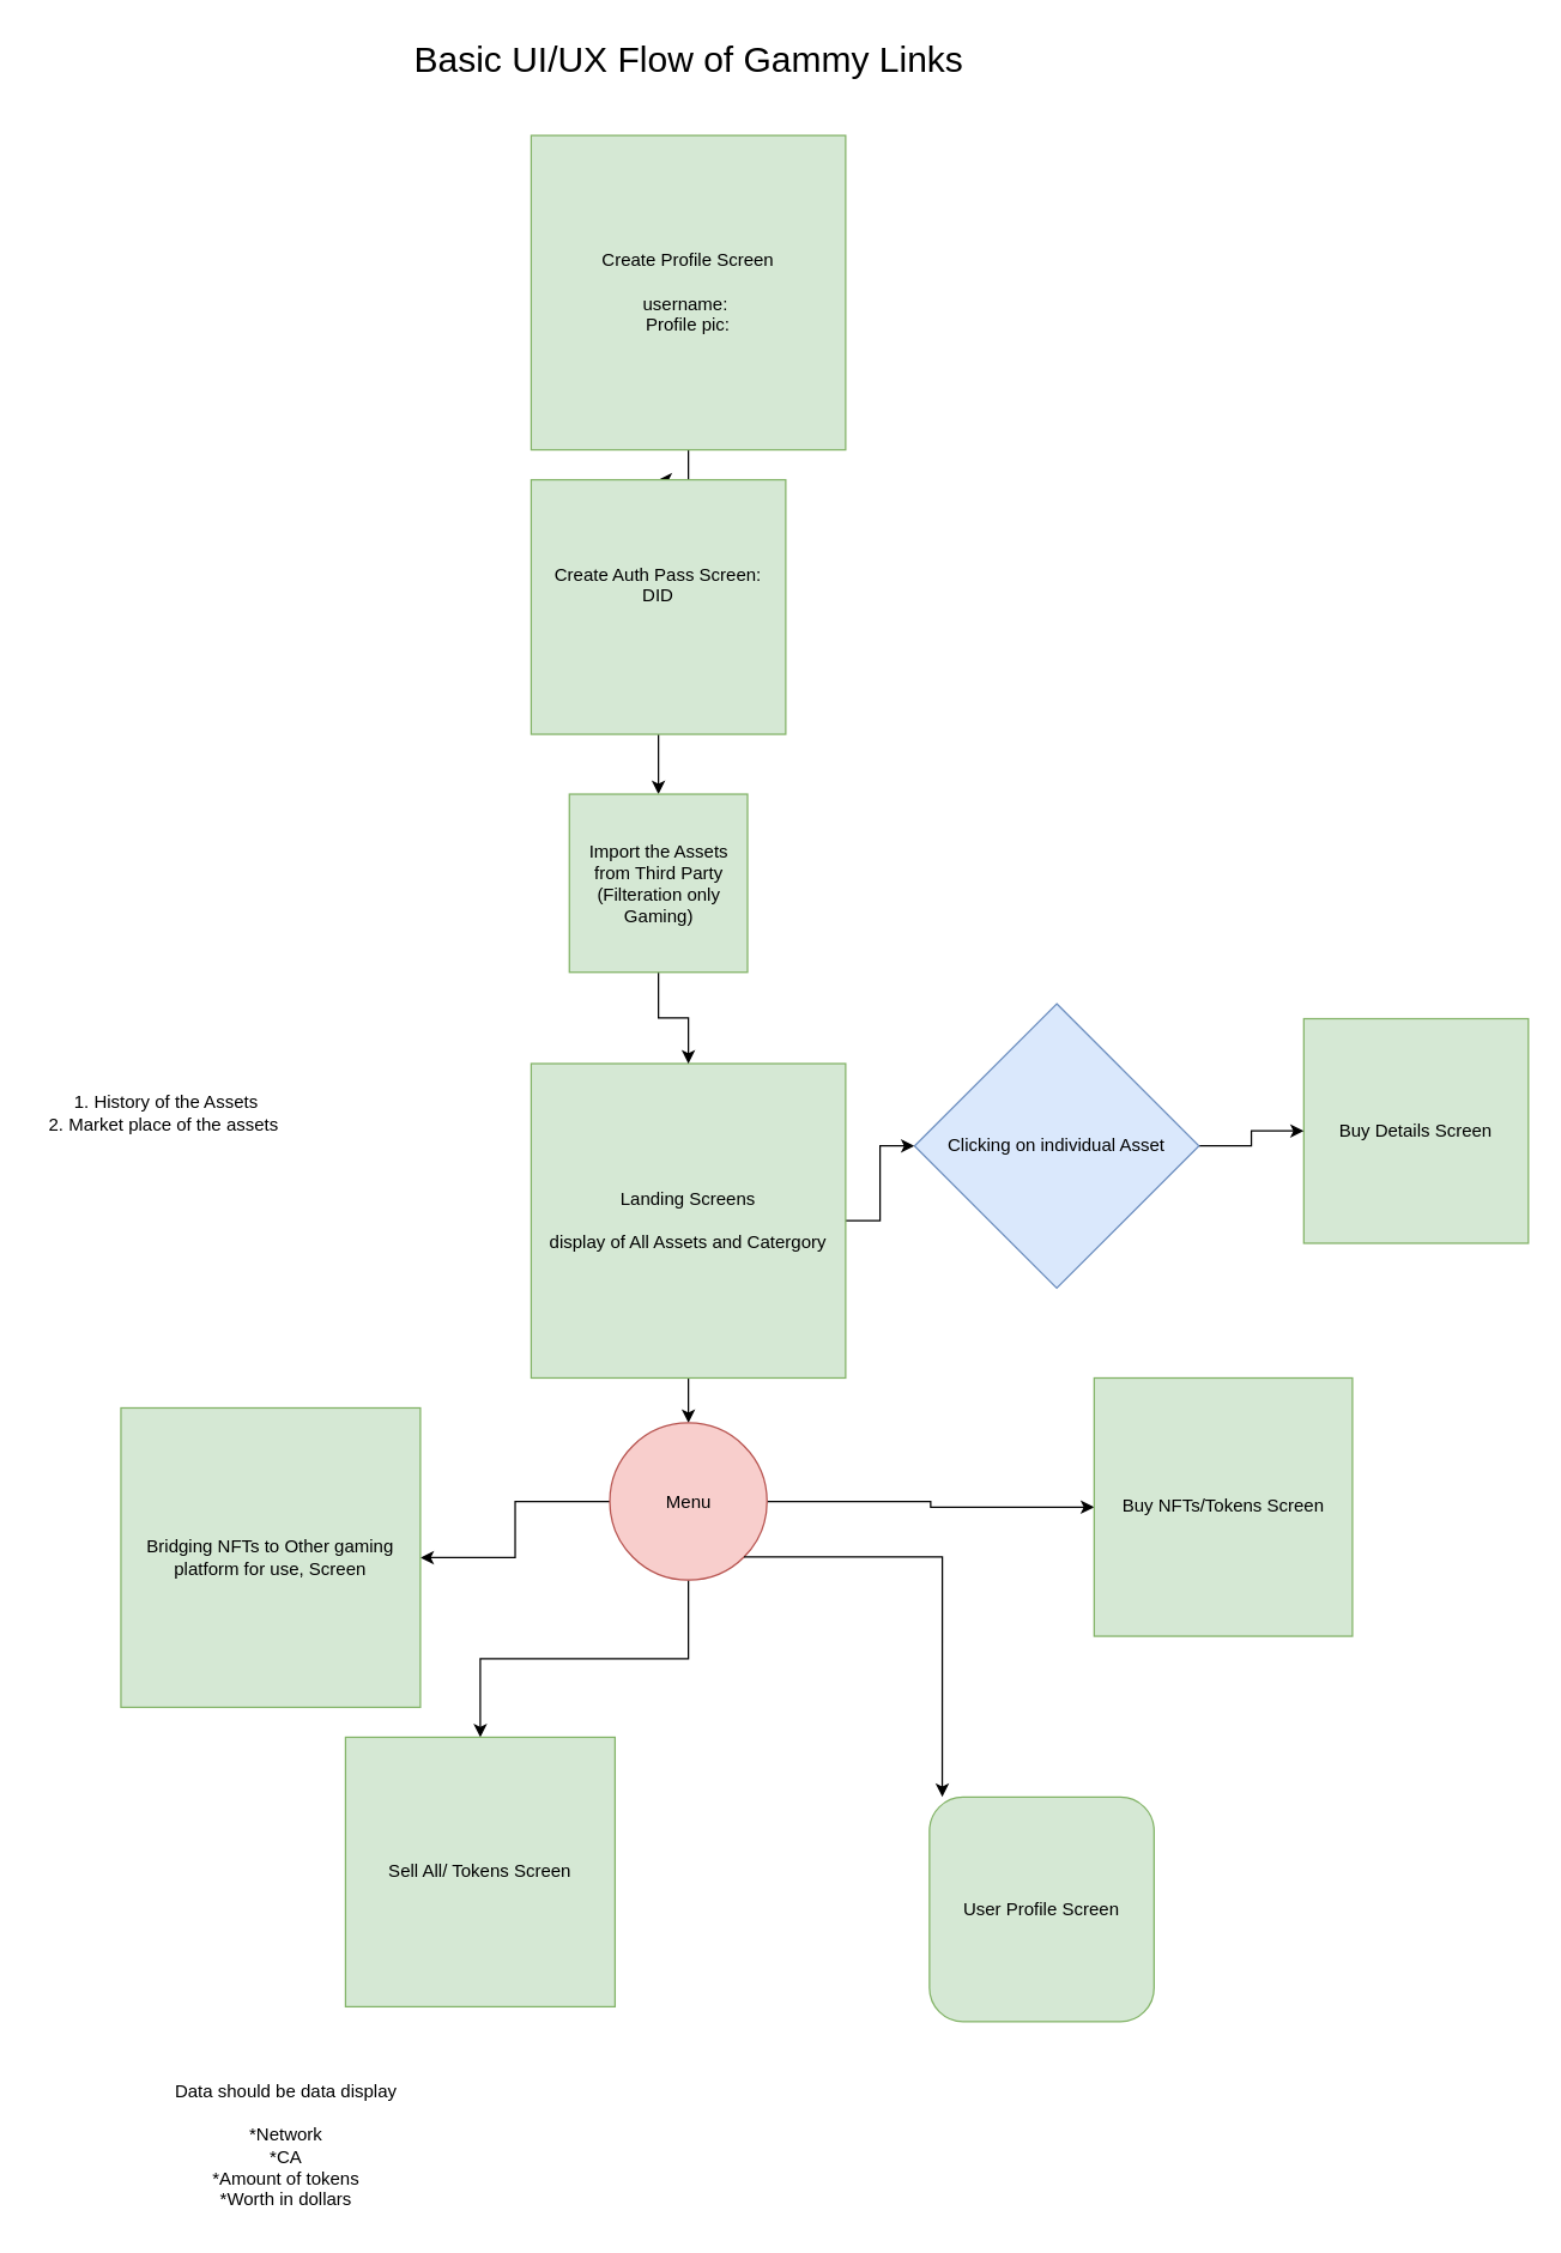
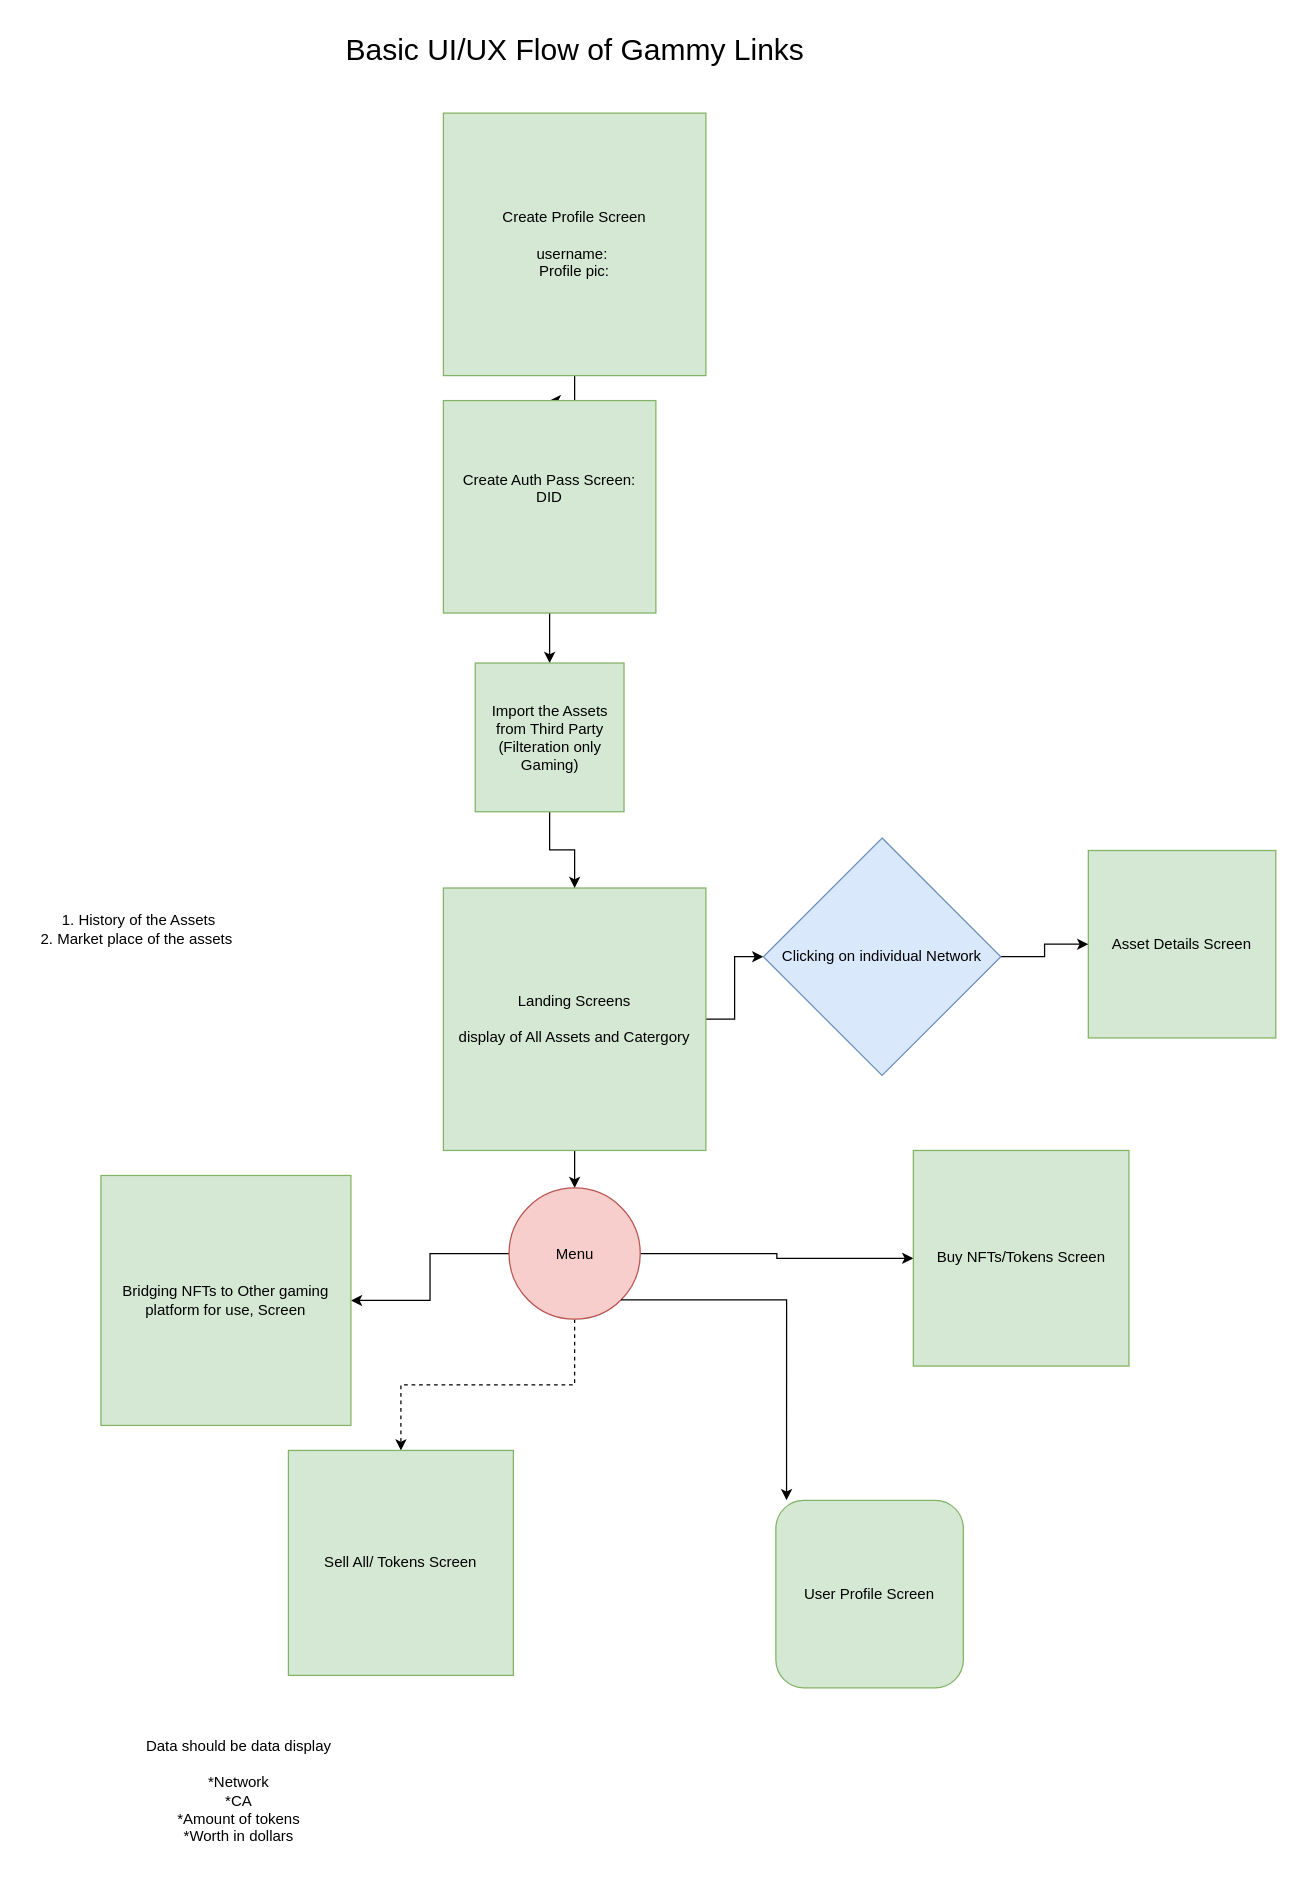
- <mxCell id="19" value="Buy Details Screen" style="whiteSpace=wrap;html=1;aspect=fixed;fillColor=#d5e8d4;strokeColor=#82b366;" vertex="1" parent="1"><mxGeometry x="870" y="680" width="150" height="150" as="geometry" /></mxCell>
+ <mxCell id="19" value="Asset Details Screen" style="whiteSpace=wrap;html=1;aspect=fixed;fillColor=#d5e8d4;strokeColor=#82b366;" vertex="1" parent="1"><mxGeometry x="870" y="680" width="150" height="150" as="geometry" /></mxCell>
- <mxCell id="21" value="Clicking on individual Asset" style="rhombus;whiteSpace=wrap;html=1;fillColor=#dae8fc;strokeColor=#6c8ebf;" vertex="1" parent="1"><mxGeometry x="610" y="670" width="190" height="190" as="geometry" /></mxCell>
+ <mxCell id="21" value="Clicking on individual Network" style="rhombus;whiteSpace=wrap;html=1;fillColor=#dae8fc;strokeColor=#6c8ebf;" vertex="1" parent="1"><mxGeometry x="610" y="670" width="190" height="190" as="geometry" /></mxCell>
- <mxCell id="11" value="" style="edgeStyle=orthogonalEdgeStyle;rounded=0;orthogonalLoop=1;jettySize=auto;html=1;" edge="1" parent="1" source="13" target="15"><mxGeometry relative="1" as="geometry" /></mxCell>
+ <mxCell id="11" value="" style="edgeStyle=orthogonalEdgeStyle;rounded=0;orthogonalLoop=1;jettySize=auto;html=1;dashed=1;" edge="1" parent="1" source="13" target="15"><mxGeometry relative="1" as="geometry" /></mxCell>
